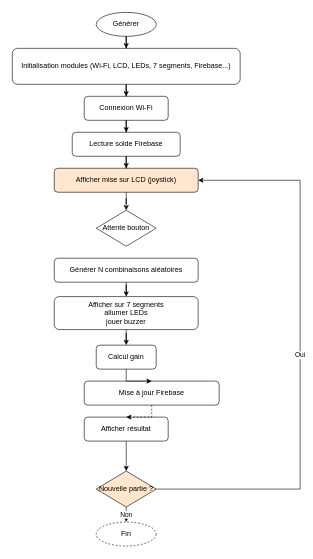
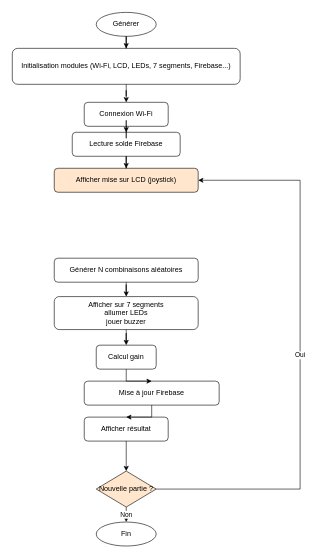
- <mxCell id="4" value="Connexion Wi-Fi" style="rounded=1;whiteSpace=wrap;html=1;" parent="1" vertex="1"><mxGeometry x="140" y="160" width="140" height="40" as="geometry" /></mxCell>
+ <mxCell id="4" value="Connexion Wi-Fi" style="rounded=1;whiteSpace=wrap;html=1;" parent="1" vertex="1"><mxGeometry x="140" y="170" width="140" height="40" as="geometry" /></mxCell>
- <mxCell id="19" style="edgeStyle=orthogonalEdgeStyle;rounded=0;orthogonalLoop=1;jettySize=auto;html=1;" parent="1" source="6" target="7" edge="1"><mxGeometry relative="1" as="geometry" /></mxCell>
- <mxCell id="7" value="Attente bouton" style="rhombus;whiteSpace=wrap;html=1;aspect=fixed;" parent="1" vertex="1"><mxGeometry x="160" y="350" width="100" height="60" as="geometry" /></mxCell>
- <mxCell id="23" style="edgeStyle=orthogonalEdgeStyle;rounded=0;orthogonalLoop=1;jettySize=auto;html=1;dashed=1;" parent="1" source="11" target="12" edge="1"><mxGeometry relative="1" as="geometry" /></mxCell>
+ <mxCell id="23" style="edgeStyle=orthogonalEdgeStyle;rounded=0;orthogonalLoop=1;jettySize=auto;html=1;" parent="1" source="11" target="12" edge="1"><mxGeometry relative="1" as="geometry" /></mxCell>
- <mxCell id="14" value="Fin" style="ellipse;whiteSpace=wrap;html=1;aspect=fixed;dashed=1;" parent="1" vertex="1"><mxGeometry x="160" y="870" width="100" height="40" as="geometry" /></mxCell>
+ <mxCell id="14" value="Fin" style="ellipse;whiteSpace=wrap;html=1;aspect=fixed;" parent="1" vertex="1"><mxGeometry x="160" y="870" width="100" height="40" as="geometry" /></mxCell>
